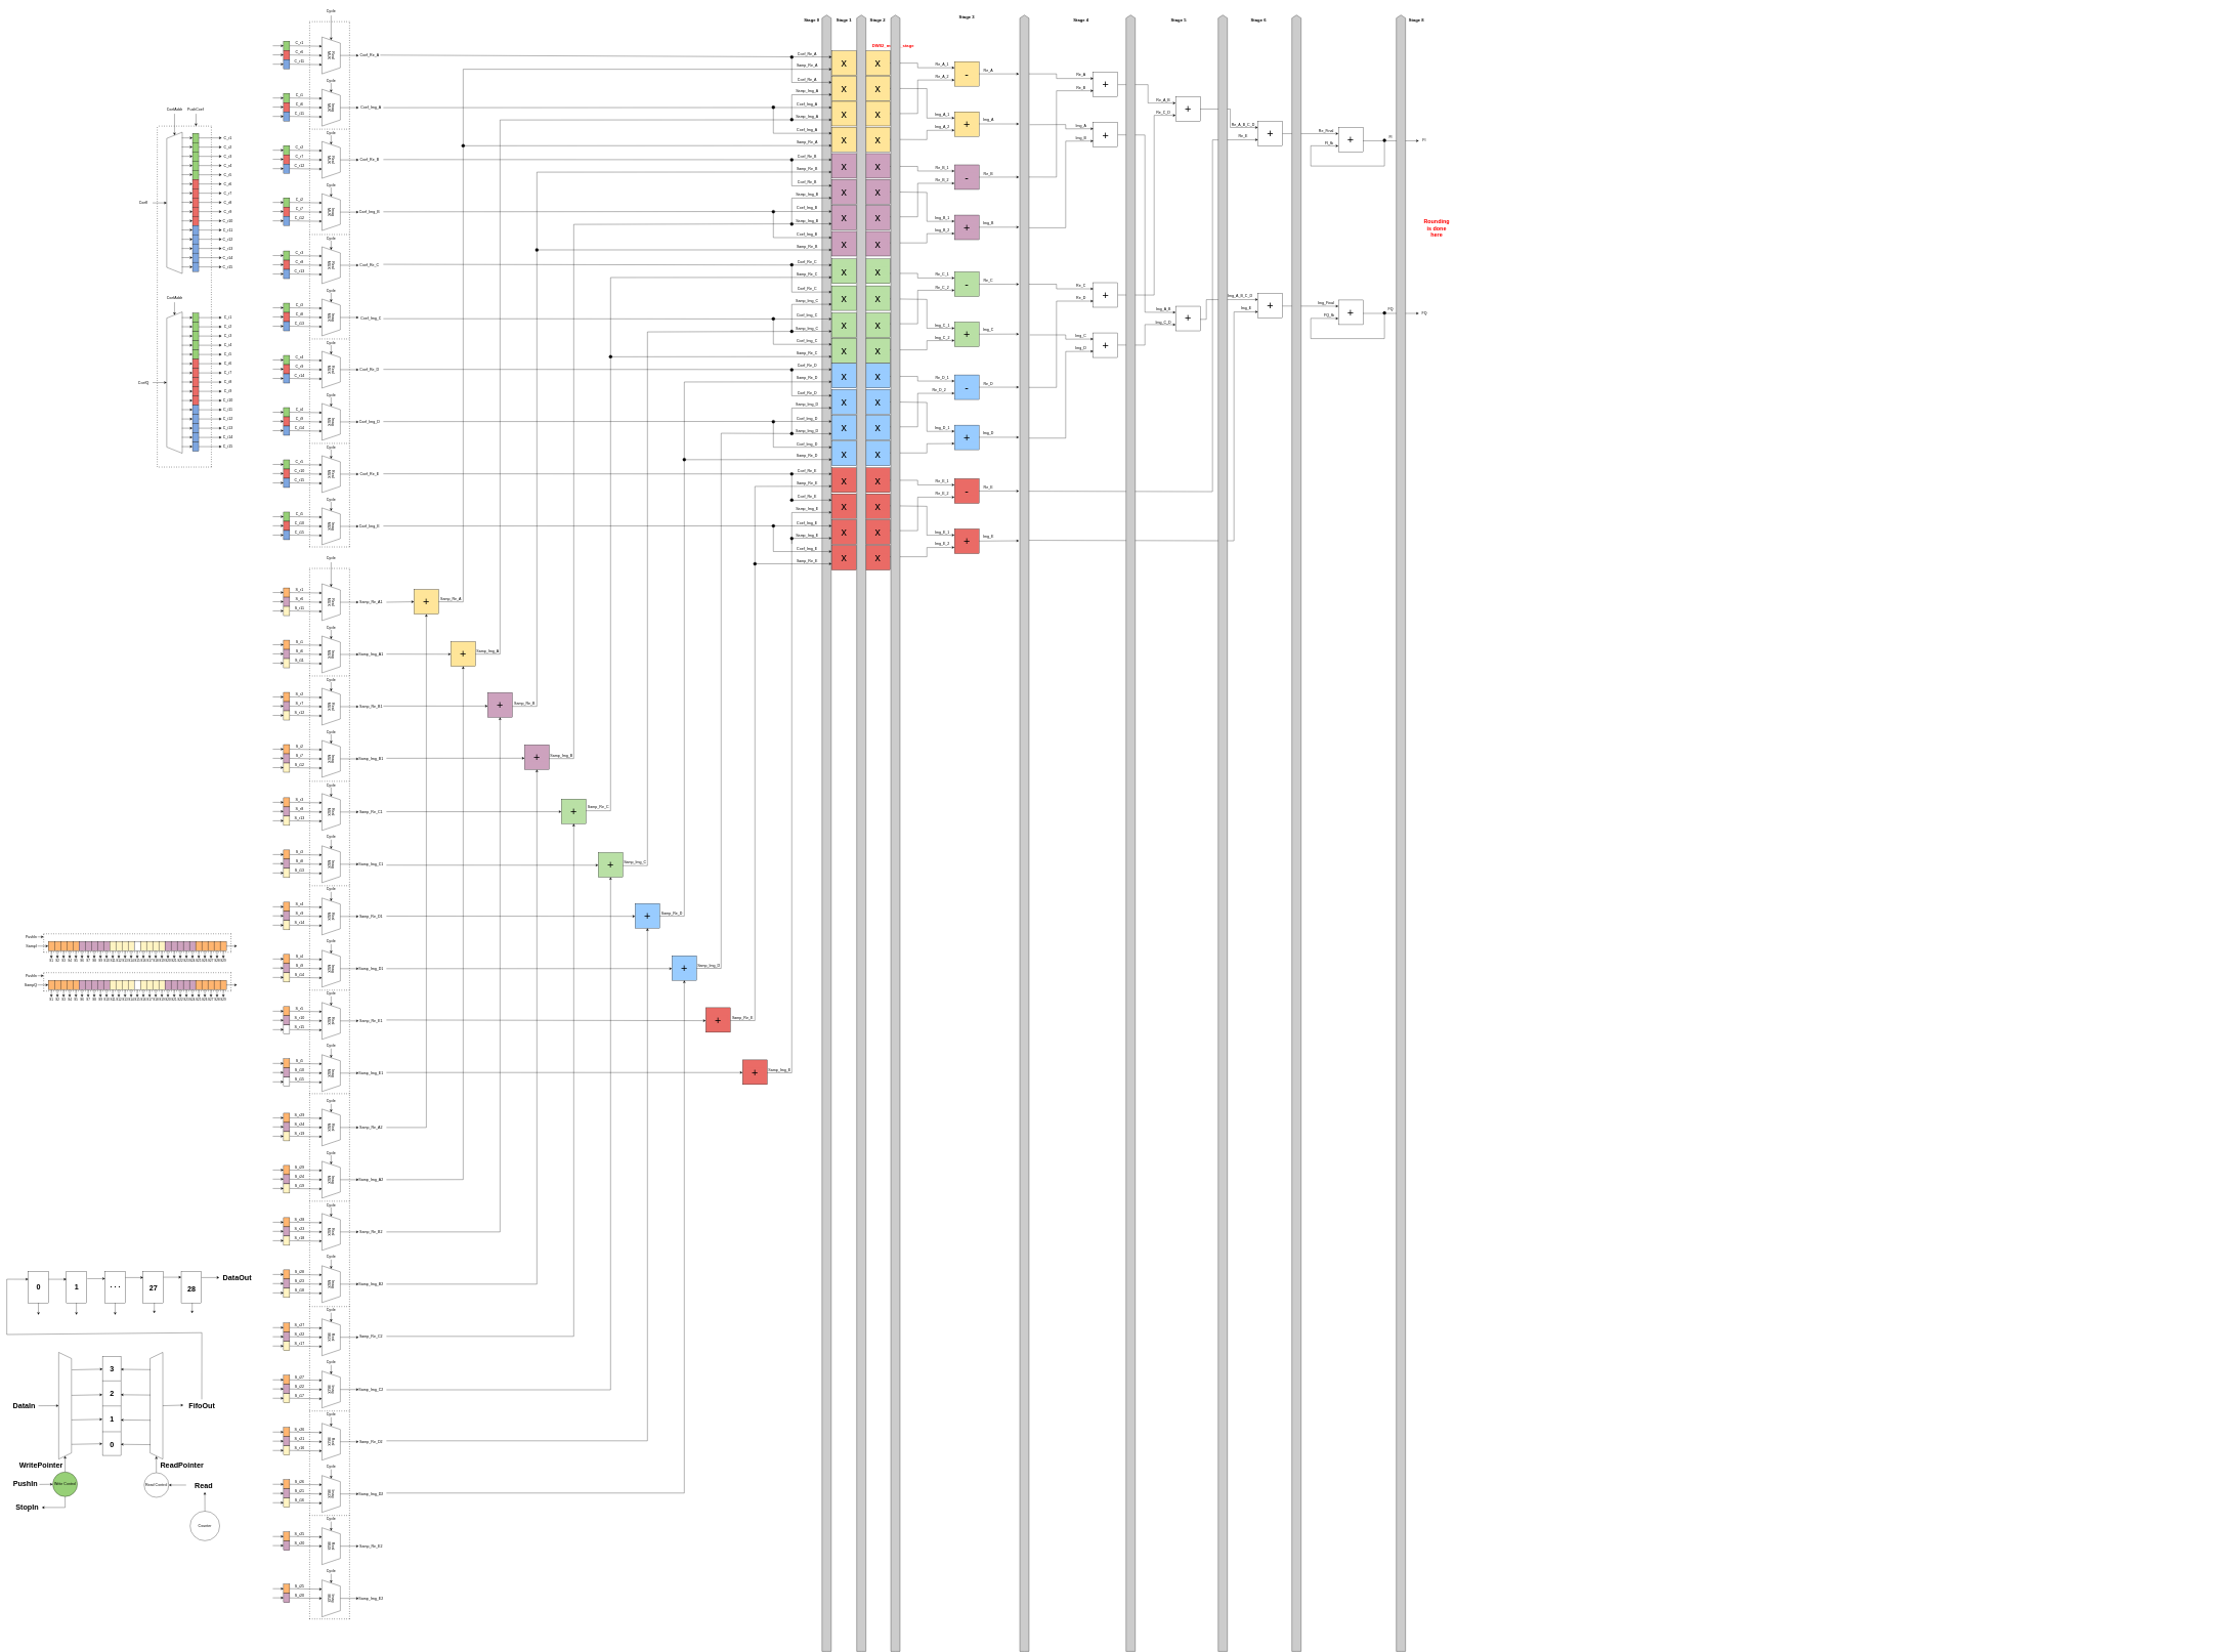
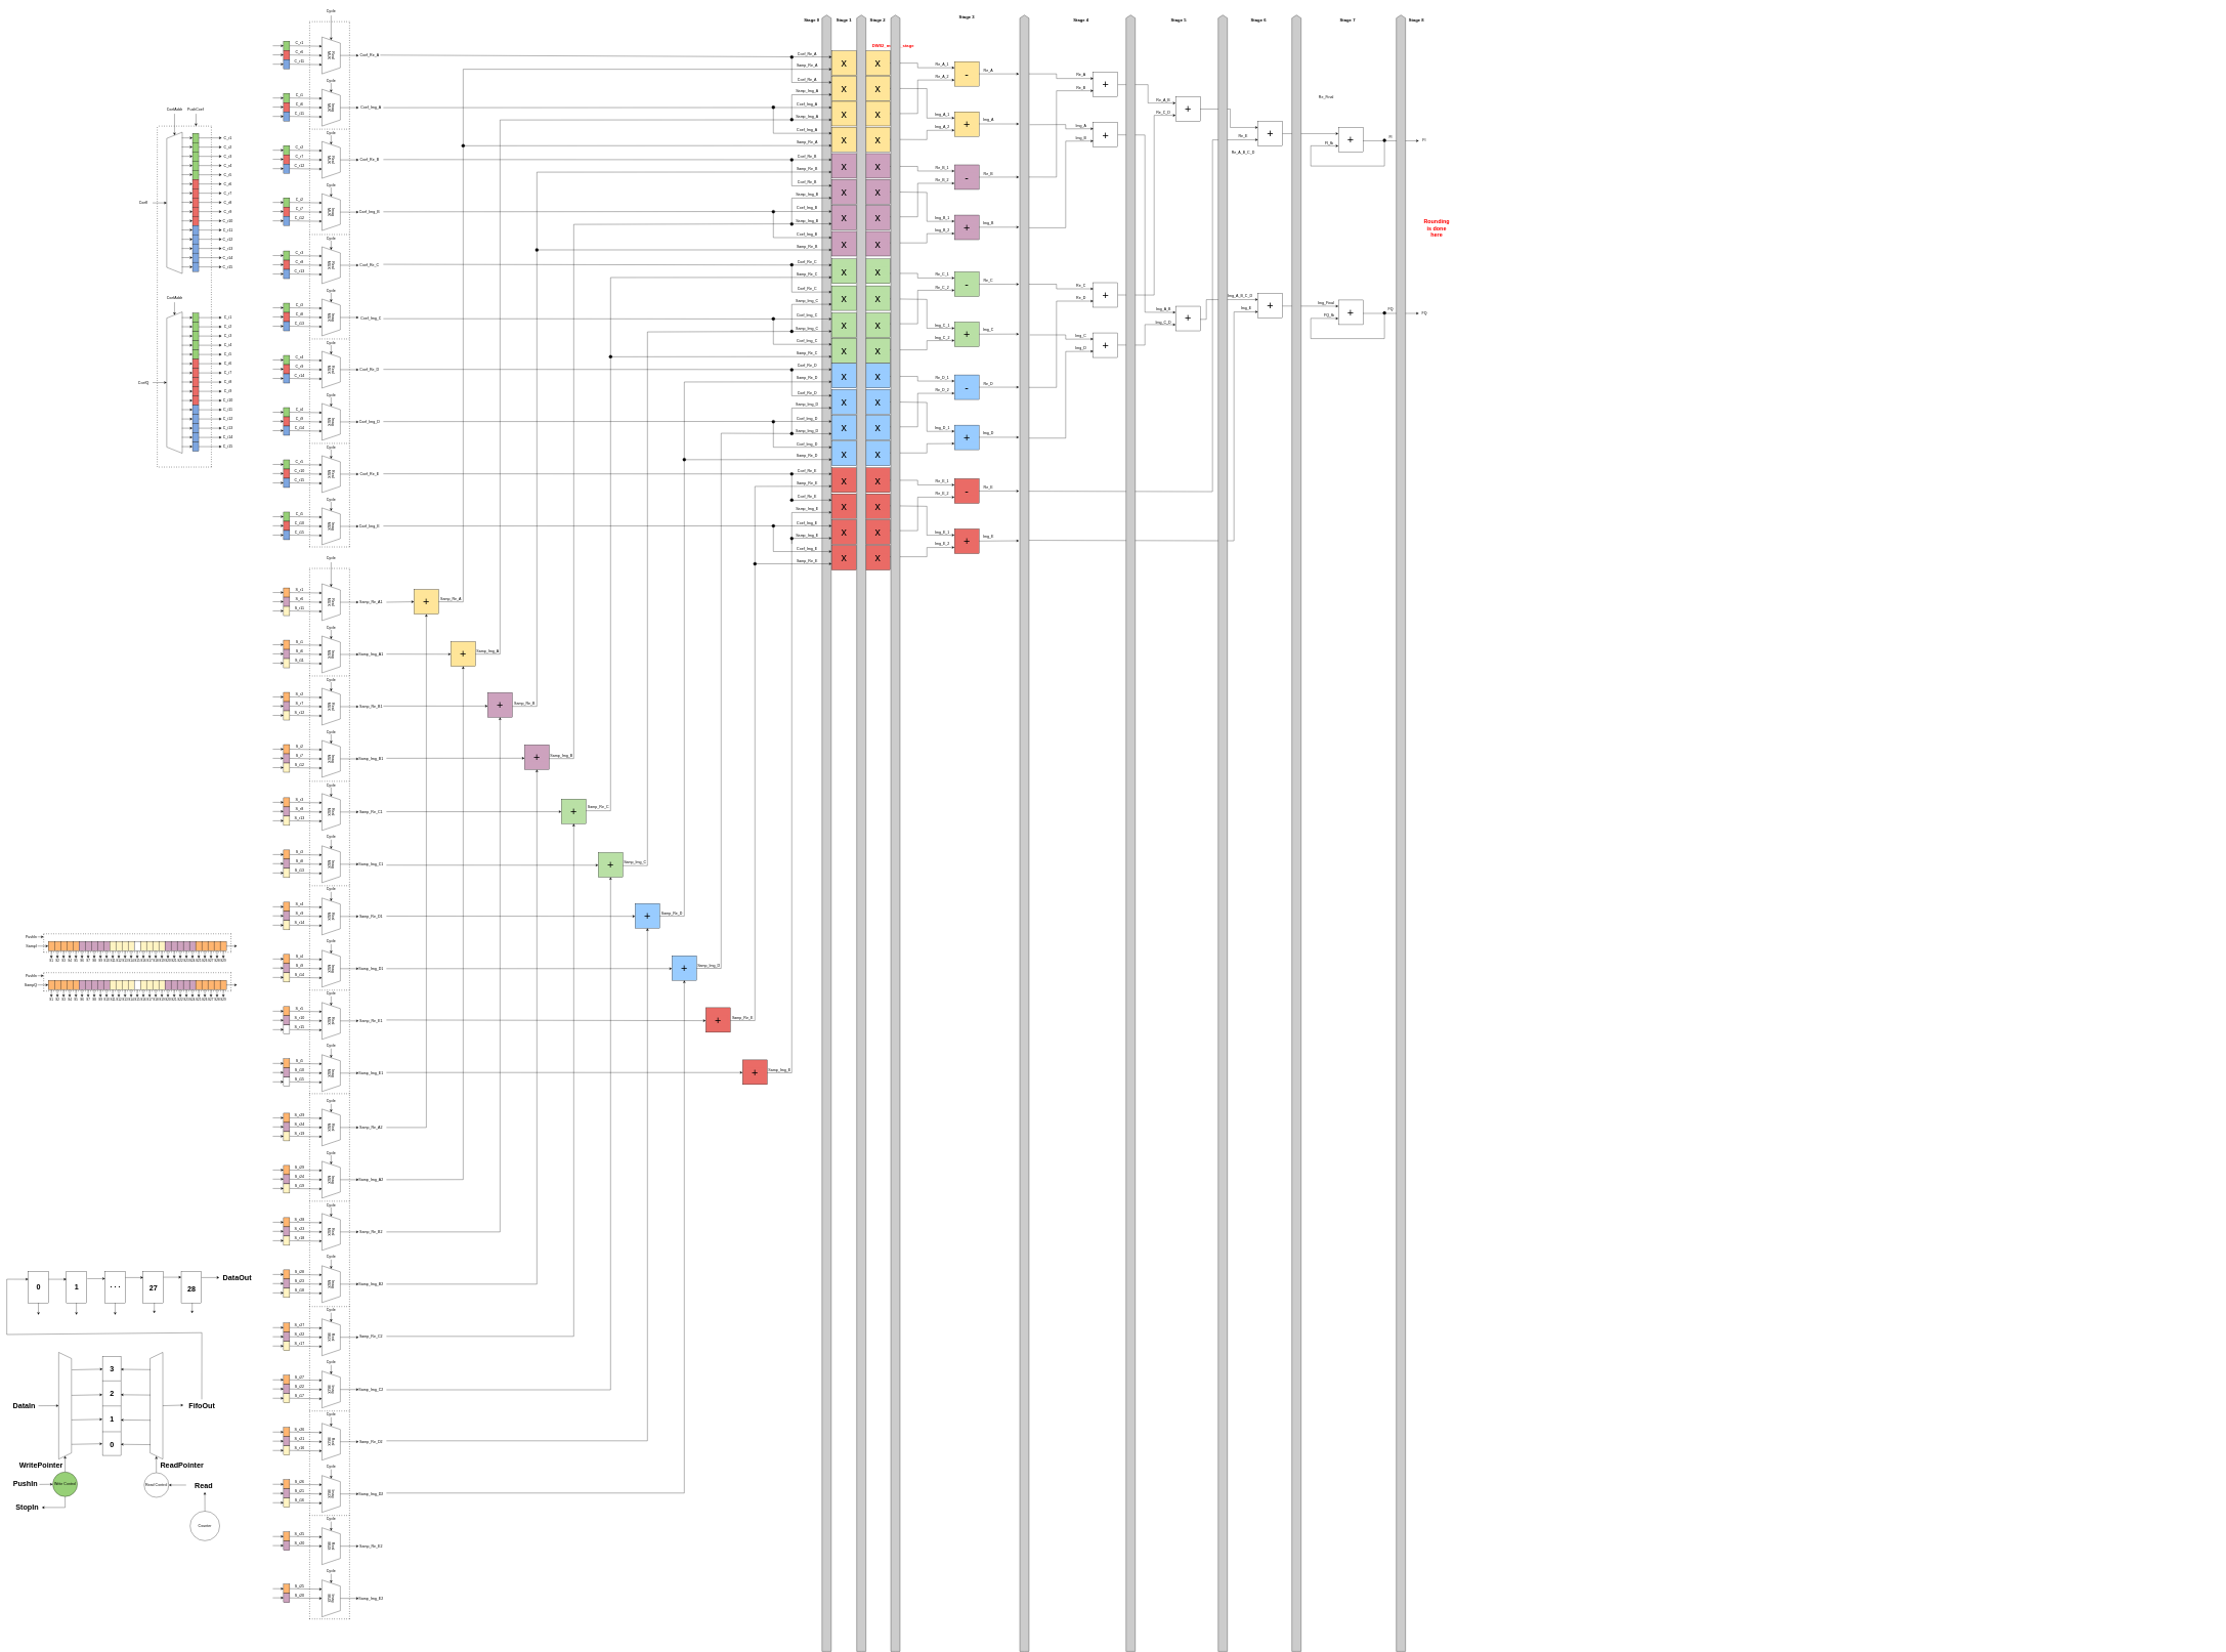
+ <mxCell id="1244" value="&lt;h3&gt;Stage 7&lt;/h3&gt;" style="text;html=1;strokeColor=none;fillColor=none;align=center;verticalAlign=middle;whiteSpace=wrap;rounded=0;" vertex="1" parent="1"><mxGeometry x="4356" y="50" width="60" height="30" as="geometry" /></mxCell>
- <mxCell id="1208" value="Re_A_B_C_D" style="text;html=1;strokeColor=none;fillColor=none;align=center;verticalAlign=middle;whiteSpace=wrap;rounded=0;" vertex="1" parent="1"><mxGeometry x="4016" y="389.5" width="60" height="30" as="geometry" /></mxCell>
+ <mxCell id="1208" value="Re_A_B_C_D" style="text;html=1;strokeColor=none;fillColor=none;align=center;verticalAlign=middle;whiteSpace=wrap;rounded=0;" vertex="1" parent="1"><mxGeometry x="4016" y="479.5" width="60" height="30" as="geometry" /></mxCell>
- <mxCell id="1223" value="Re_Final" style="text;html=1;strokeColor=none;fillColor=none;align=center;verticalAlign=middle;whiteSpace=wrap;rounded=0;" vertex="1" parent="1"><mxGeometry x="4286" y="409.5" width="60" height="30" as="geometry" /></mxCell>
+ <mxCell id="1223" value="Re_Final" style="text;html=1;strokeColor=none;fillColor=none;align=center;verticalAlign=middle;whiteSpace=wrap;rounded=0;" vertex="1" parent="1"><mxGeometry x="4286" y="299.5" width="60" height="30" as="geometry" /></mxCell>
- <mxCell id="1149" value="Re_D_2" style="text;html=1;strokeColor=none;fillColor=none;align=center;verticalAlign=middle;whiteSpace=wrap;rounded=0;" vertex="1" parent="1"><mxGeometry x="3026" y="1255" width="60" height="30" as="geometry" /></mxCell>
+ <mxCell id="1149" value="Re_D_2" style="text;html=1;strokeColor=none;fillColor=none;align=center;verticalAlign=middle;whiteSpace=wrap;rounded=0;" vertex="1" parent="1"><mxGeometry x="3036" y="1255" width="60" height="30" as="geometry" /></mxCell>
